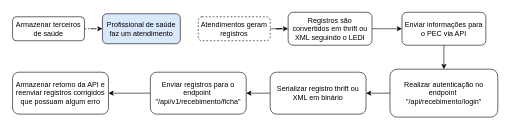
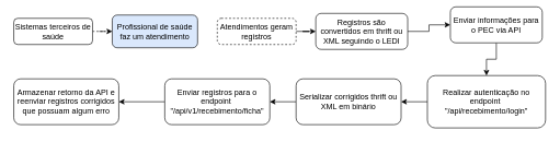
- <mxCell id="3" value="Armazenar terceiros de saúde" style="rounded=1;whiteSpace=wrap;html=1;fontSize=12;glass=0;strokeWidth=1;shadow=0;" parent="1" vertex="1"><mxGeometry x="20" y="27.5" width="120" height="40" as="geometry" /></mxCell>
+ <mxCell id="3" value="Sistemas terceiros de saúde" style="rounded=1;whiteSpace=wrap;html=1;fontSize=12;glass=0;strokeWidth=1;shadow=0;" parent="1" vertex="1"><mxGeometry x="20" y="27.5" width="120" height="40" as="geometry" /></mxCell>
- <mxCell id="10" value="Enviar informações para o PEC via API" style="rounded=1;whiteSpace=wrap;html=1;fontSize=12;glass=0;strokeWidth=1;shadow=0;" parent="1" vertex="1"><mxGeometry x="670" y="20" width="140" height="55" as="geometry" /></mxCell>
+ <mxCell id="10" value="Enviar informações para o PEC via API" style="rounded=1;whiteSpace=wrap;html=1;fontSize=12;glass=0;strokeWidth=1;shadow=0;" parent="1" vertex="1"><mxGeometry x="685" y="10" width="140" height="55" as="geometry" /></mxCell>
- <mxCell id="14" value="Serializar registro thrift ou XML em binário" style="rounded=1;whiteSpace=wrap;html=1;fontSize=12;glass=0;strokeWidth=1;shadow=0;" parent="1" vertex="1"><mxGeometry x="450" y="120" width="160" height="70" as="geometry" /></mxCell>
+ <mxCell id="14" value="Serializar corrigidos thrift ou XML em binário" style="rounded=1;whiteSpace=wrap;html=1;fontSize=12;glass=0;strokeWidth=1;shadow=0;" parent="1" vertex="1"><mxGeometry x="450" y="120" width="160" height="70" as="geometry" /></mxCell>
